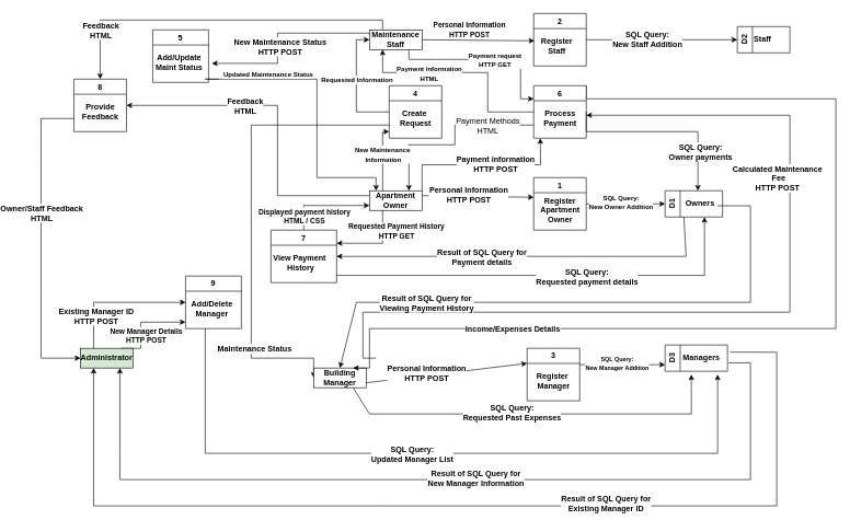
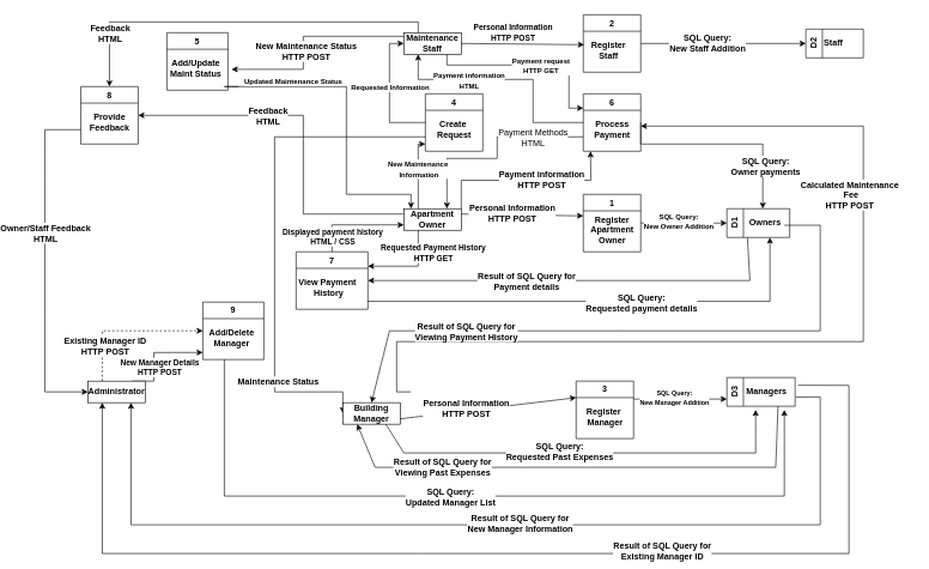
- <mxCell id="82" value="" style="endArrow=classic;html=1;rounded=0;exitX=0.25;exitY=0;exitDx=0;exitDy=0;entryX=0;entryY=0.5;entryDx=0;entryDy=0;" parent="1" source="39" target="84" edge="1"><mxGeometry width="50" height="50" relative="1" as="geometry"><mxPoint x="130" y="530" as="sourcePoint" /><mxPoint x="190" y="460" as="targetPoint" /><Array as="points"><mxPoint x="100" y="460" /></Array></mxGeometry></mxCell>
+ <mxCell id="82" value="" style="endArrow=classic;html=1;rounded=0;exitX=0.25;exitY=0;exitDx=0;exitDy=0;entryX=0;entryY=0.5;entryDx=0;entryDy=0;dashed=1;" parent="1" source="39" target="84" edge="1"><mxGeometry width="50" height="50" relative="1" as="geometry"><mxPoint x="130" y="530" as="sourcePoint" /><mxPoint x="190" y="460" as="targetPoint" /><Array as="points"><mxPoint x="100" y="460" /></Array></mxGeometry></mxCell>
- <mxCell id="52" style="edgeStyle=orthogonalEdgeStyle;rounded=0;orthogonalLoop=1;jettySize=auto;html=1;exitX=1;exitY=0;exitDx=0;exitDy=0;entryX=0.75;entryY=0;entryDx=0;entryDy=0;" parent="1" source="54" target="36" edge="1"><mxGeometry relative="1" as="geometry"><mxPoint x="560" y="500" as="targetPoint" /><Array as="points"><mxPoint x="850" y="150" /><mxPoint x="1230" y="150" /><mxPoint x="1230" y="500" /><mxPoint x="520" y="500" /></Array></mxGeometry></mxCell>
- <mxCell id="53" value="&lt;font style=&quot;font-size: 12px;&quot;&gt;&lt;b&gt;Income/Expenses Details&lt;/b&gt;&lt;/font&gt;" style="edgeLabel;html=1;align=center;verticalAlign=middle;resizable=0;points=[];" parent="52" vertex="1" connectable="0"><mxGeometry x="0.609" relative="1" as="geometry"><mxPoint as="offset" /></mxGeometry></mxCell>
- <mxCell id="39" value="&lt;b&gt;Administrator&lt;/b&gt;" style="rounded=0;whiteSpace=wrap;html=1;fillColor=#d5e8d4;" parent="1" vertex="1"><mxGeometry x="80" y="530" width="80" height="30" as="geometry" /></mxCell>
+ <mxCell id="39" value="&lt;b&gt;Administrator&lt;/b&gt;" style="rounded=0;whiteSpace=wrap;html=1;" parent="1" vertex="1"><mxGeometry x="80" y="530" width="80" height="30" as="geometry" /></mxCell>
+ <mxCell id="60" value="" style="endArrow=classic;html=1;rounded=0;entryX=0.25;entryY=1;entryDx=0;entryDy=0;exitX=0.75;exitY=1;exitDx=0;exitDy=0;" parent="1" source="16" target="36" edge="1"><mxGeometry width="50" height="50" relative="1" as="geometry"><mxPoint x="1038" y="580" as="sourcePoint" /><mxPoint x="540" y="810" as="targetPoint" /><Array as="points"><mxPoint x="1038" y="650" /><mxPoint x="780" y="650" /><mxPoint x="480" y="650" /></Array></mxGeometry></mxCell>
+ <mxCell id="61" value="&lt;font style=&quot;font-size: 12px;&quot;&gt;&lt;b style=&quot;&quot;&gt;Result of SQL Query for&lt;br&gt;Viewing Past Expenses&lt;/b&gt;&lt;/font&gt;" style="edgeLabel;html=1;align=center;verticalAlign=middle;resizable=0;points=[];" parent="60" vertex="1" connectable="0"><mxGeometry x="0.451" y="-1" relative="1" as="geometry"><mxPoint x="-36" as="offset" /></mxGeometry></mxCell>
